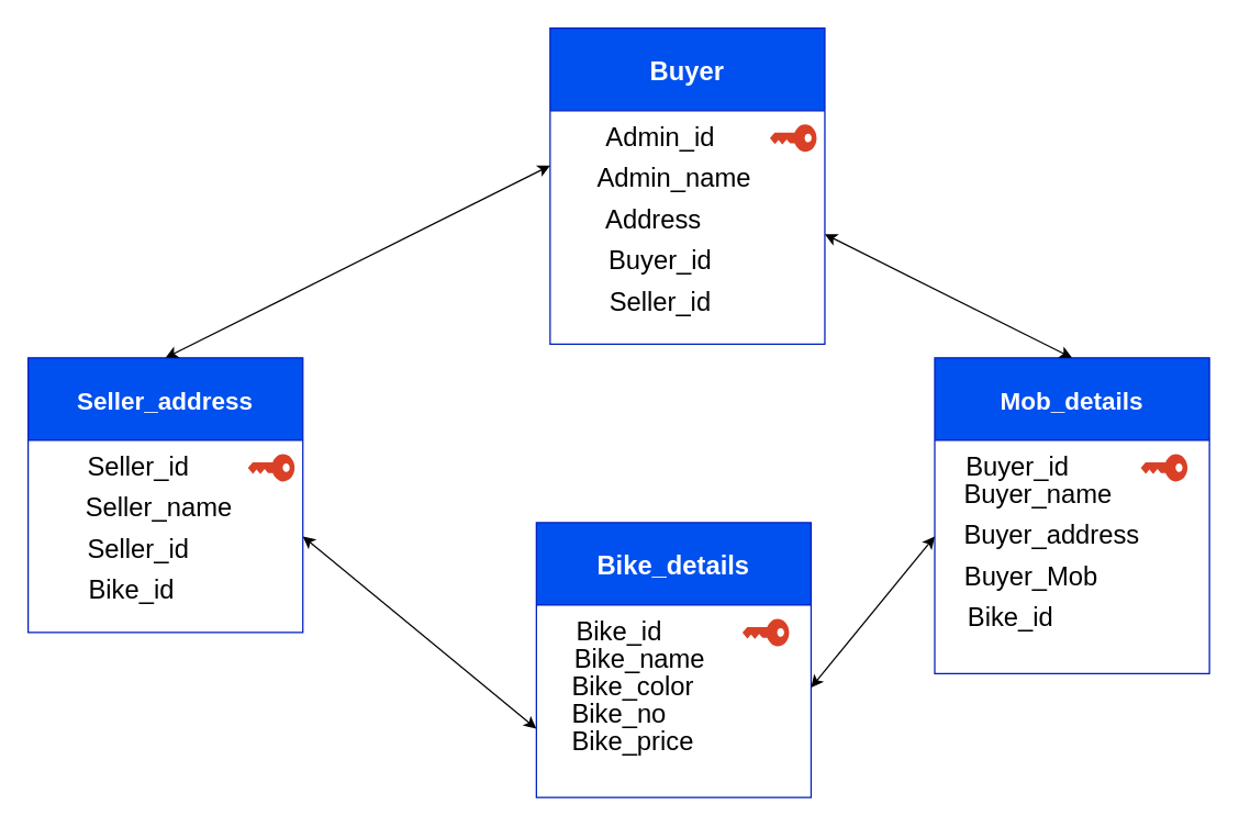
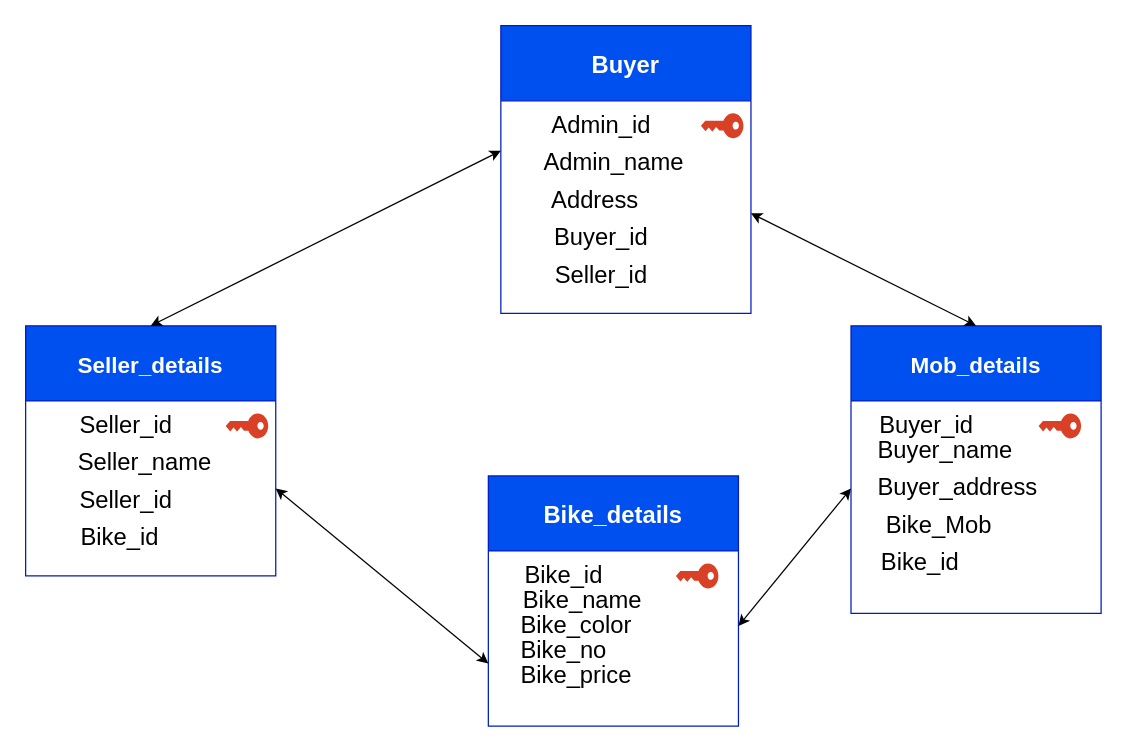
- <mxCell id="8" value="Seller_address" style="swimlane;startSize=60;fontSize=18;fillColor=#0050ef;fontColor=#ffffff;strokeColor=#001DBC;" vertex="1" parent="1"><mxGeometry x="20" y="260" width="200" height="200" as="geometry" /></mxCell>
+ <mxCell id="8" value="Seller_details" style="swimlane;startSize=60;fontSize=18;fillColor=#0050ef;fontColor=#ffffff;strokeColor=#001DBC;" vertex="1" parent="1"><mxGeometry x="20" y="260" width="200" height="200" as="geometry" /></mxCell>
- <mxCell id="14" value="Buyer_Mob" style="text;html=1;align=center;verticalAlign=middle;resizable=0;points=[];autosize=1;strokeColor=none;fillColor=none;fontSize=19;" vertex="1" parent="13"><mxGeometry x="10" y="140" width="120" height="40" as="geometry" /></mxCell>
+ <mxCell id="14" value="Bike_Mob" style="text;html=1;align=center;verticalAlign=middle;resizable=0;points=[];autosize=1;strokeColor=none;fillColor=none;fontSize=19;" vertex="1" parent="13"><mxGeometry x="10" y="140" width="120" height="40" as="geometry" /></mxCell>
